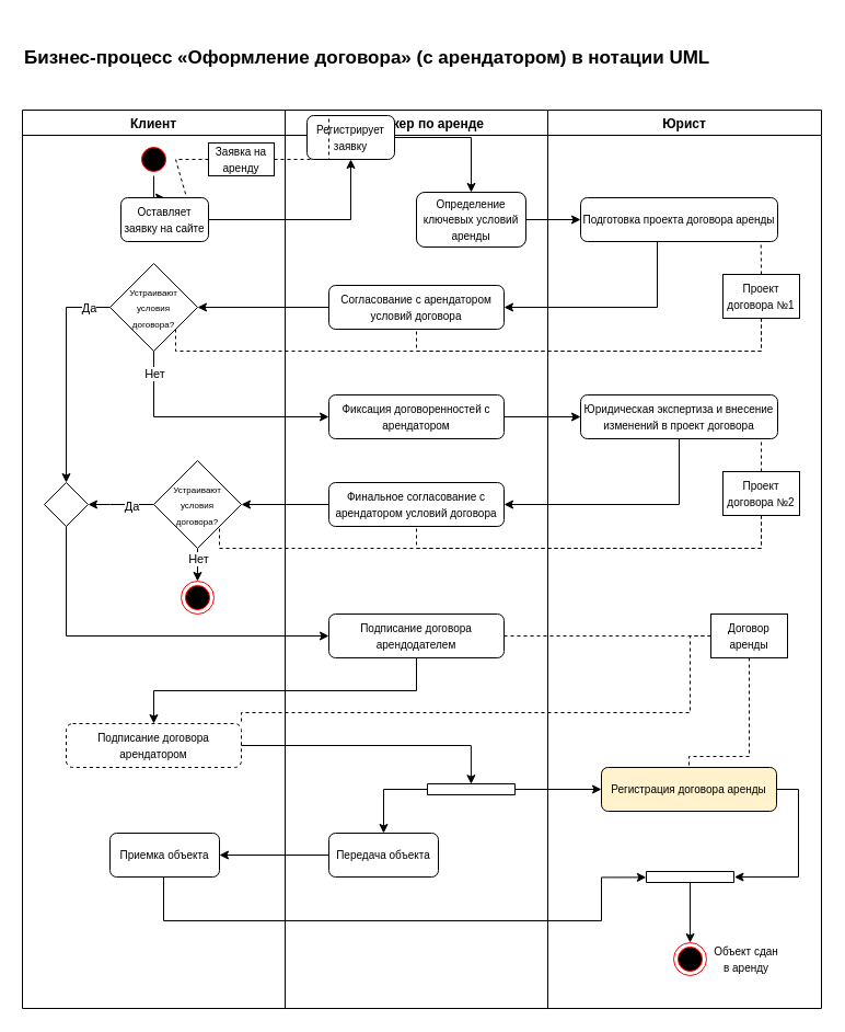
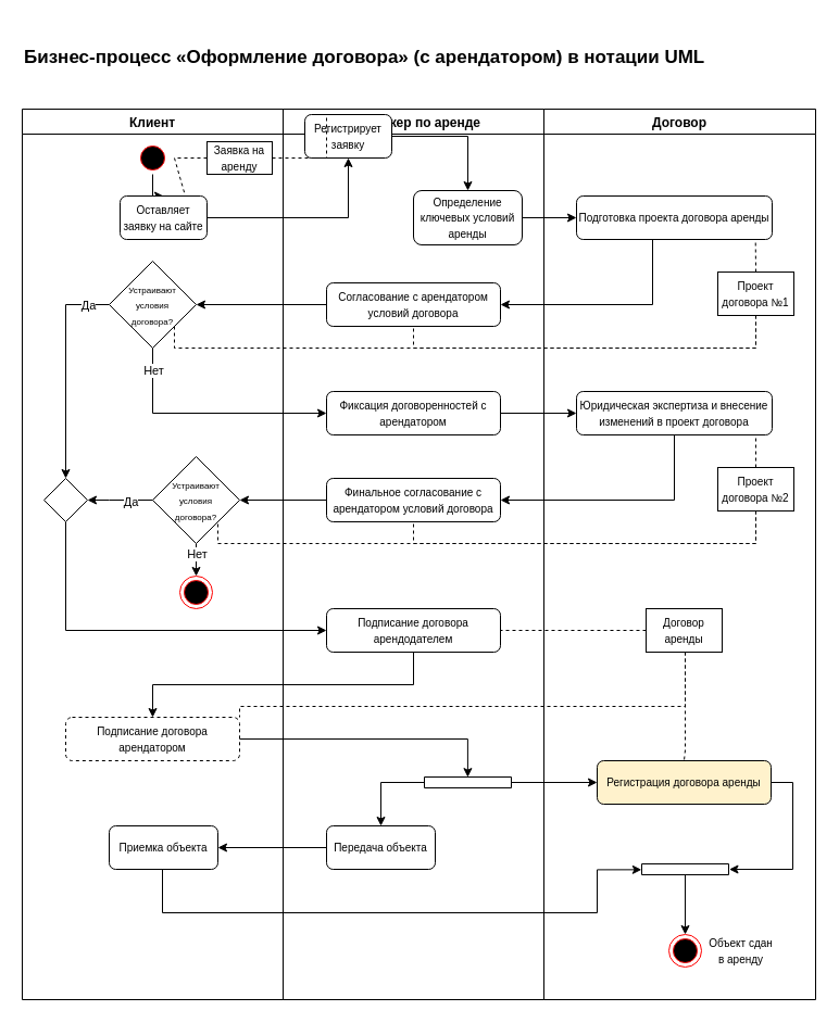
- <mxCell id="33" value="Юрист" style="swimlane;" parent="1" vertex="1"><mxGeometry x="500" y="100" width="250" height="820" as="geometry" /></mxCell>
+ <mxCell id="33" value="Договор" style="swimlane;" parent="1" vertex="1"><mxGeometry x="500" y="100" width="250" height="820" as="geometry" /></mxCell>
- <mxCell id="40" value="&lt;font size=&quot;1&quot;&gt;Договор аренды&lt;/font&gt;" style="rounded=0;whiteSpace=wrap;html=1;" vertex="1" parent="33"><mxGeometry x="149" y="460" width="70" height="40" as="geometry" /></mxCell>
+ <mxCell id="40" value="&lt;font size=&quot;1&quot;&gt;Договор аренды&lt;/font&gt;" style="rounded=0;whiteSpace=wrap;html=1;" vertex="1" parent="33"><mxGeometry x="94" y="460" width="70" height="40" as="geometry" /></mxCell>
